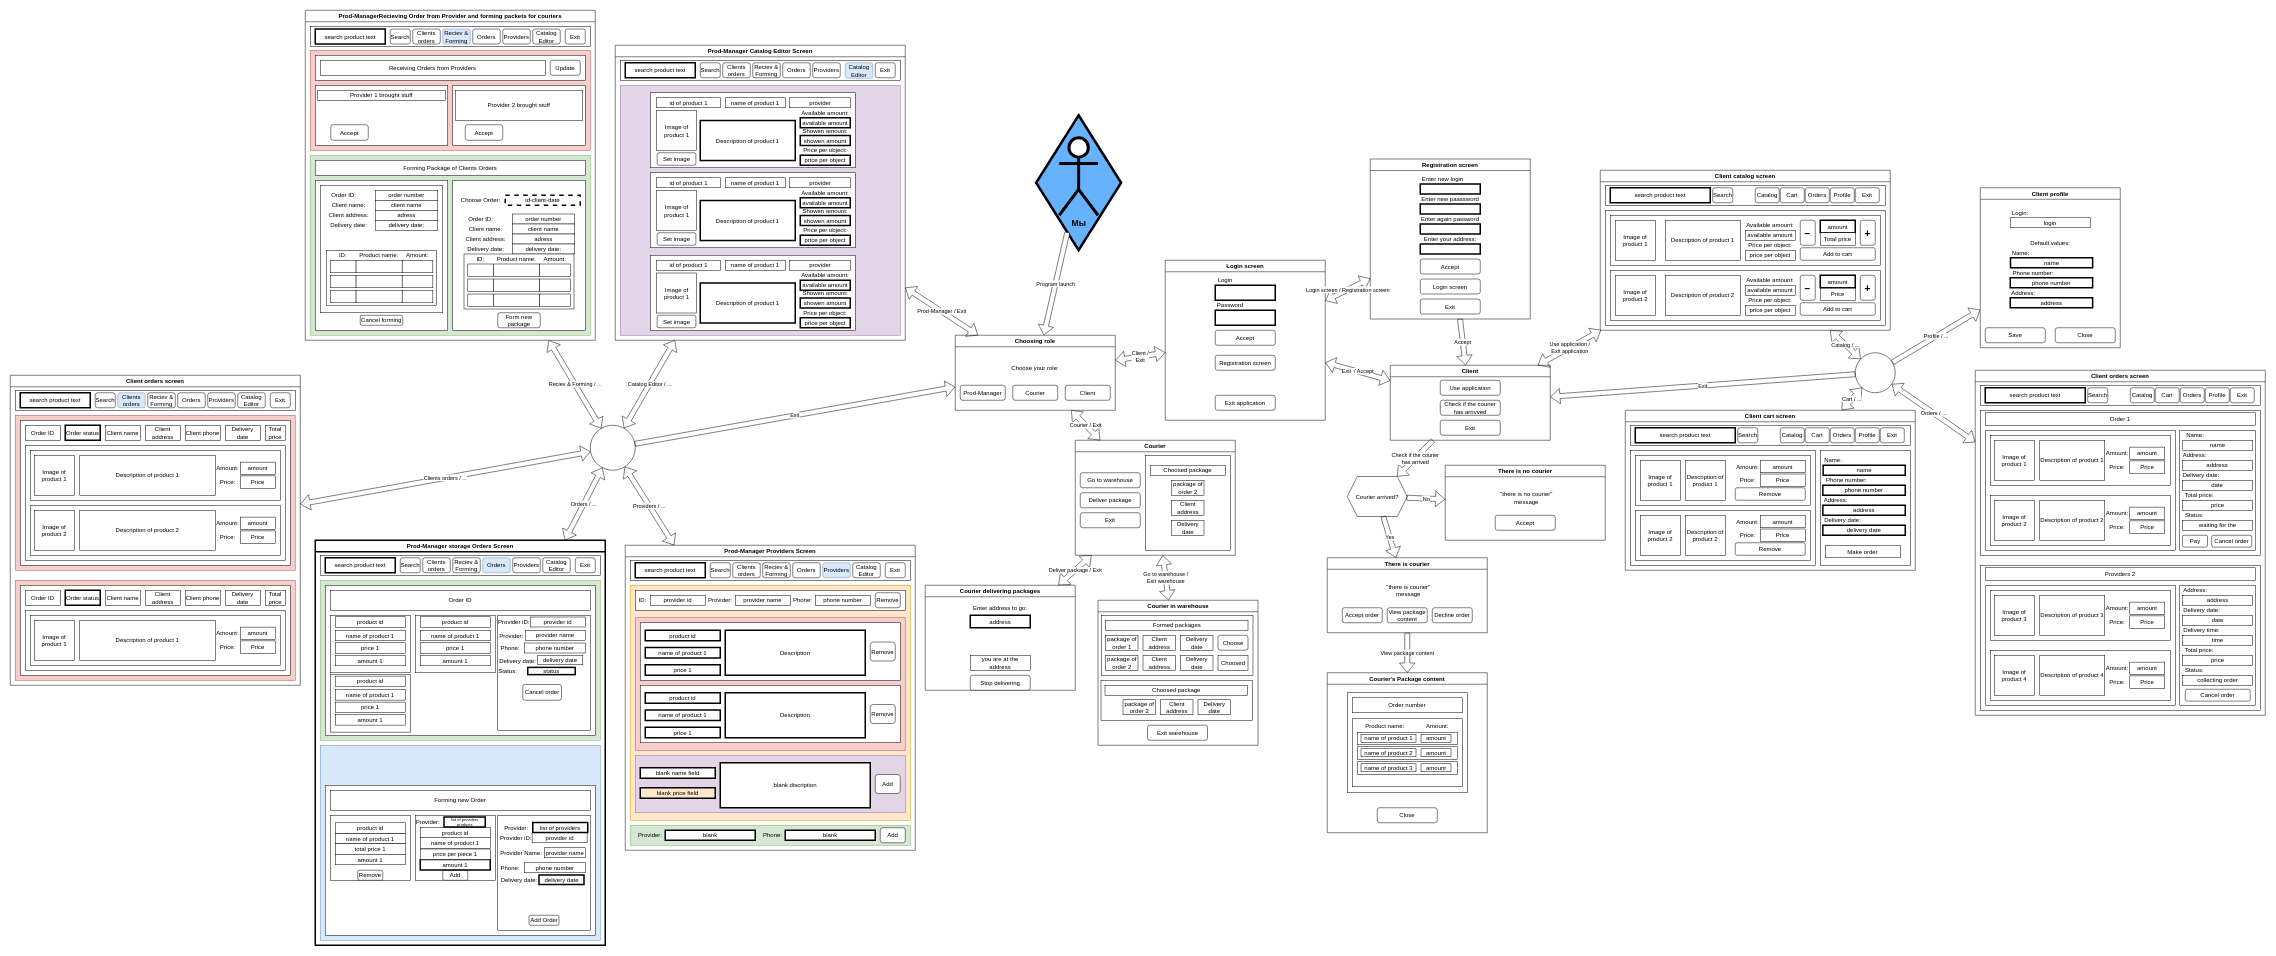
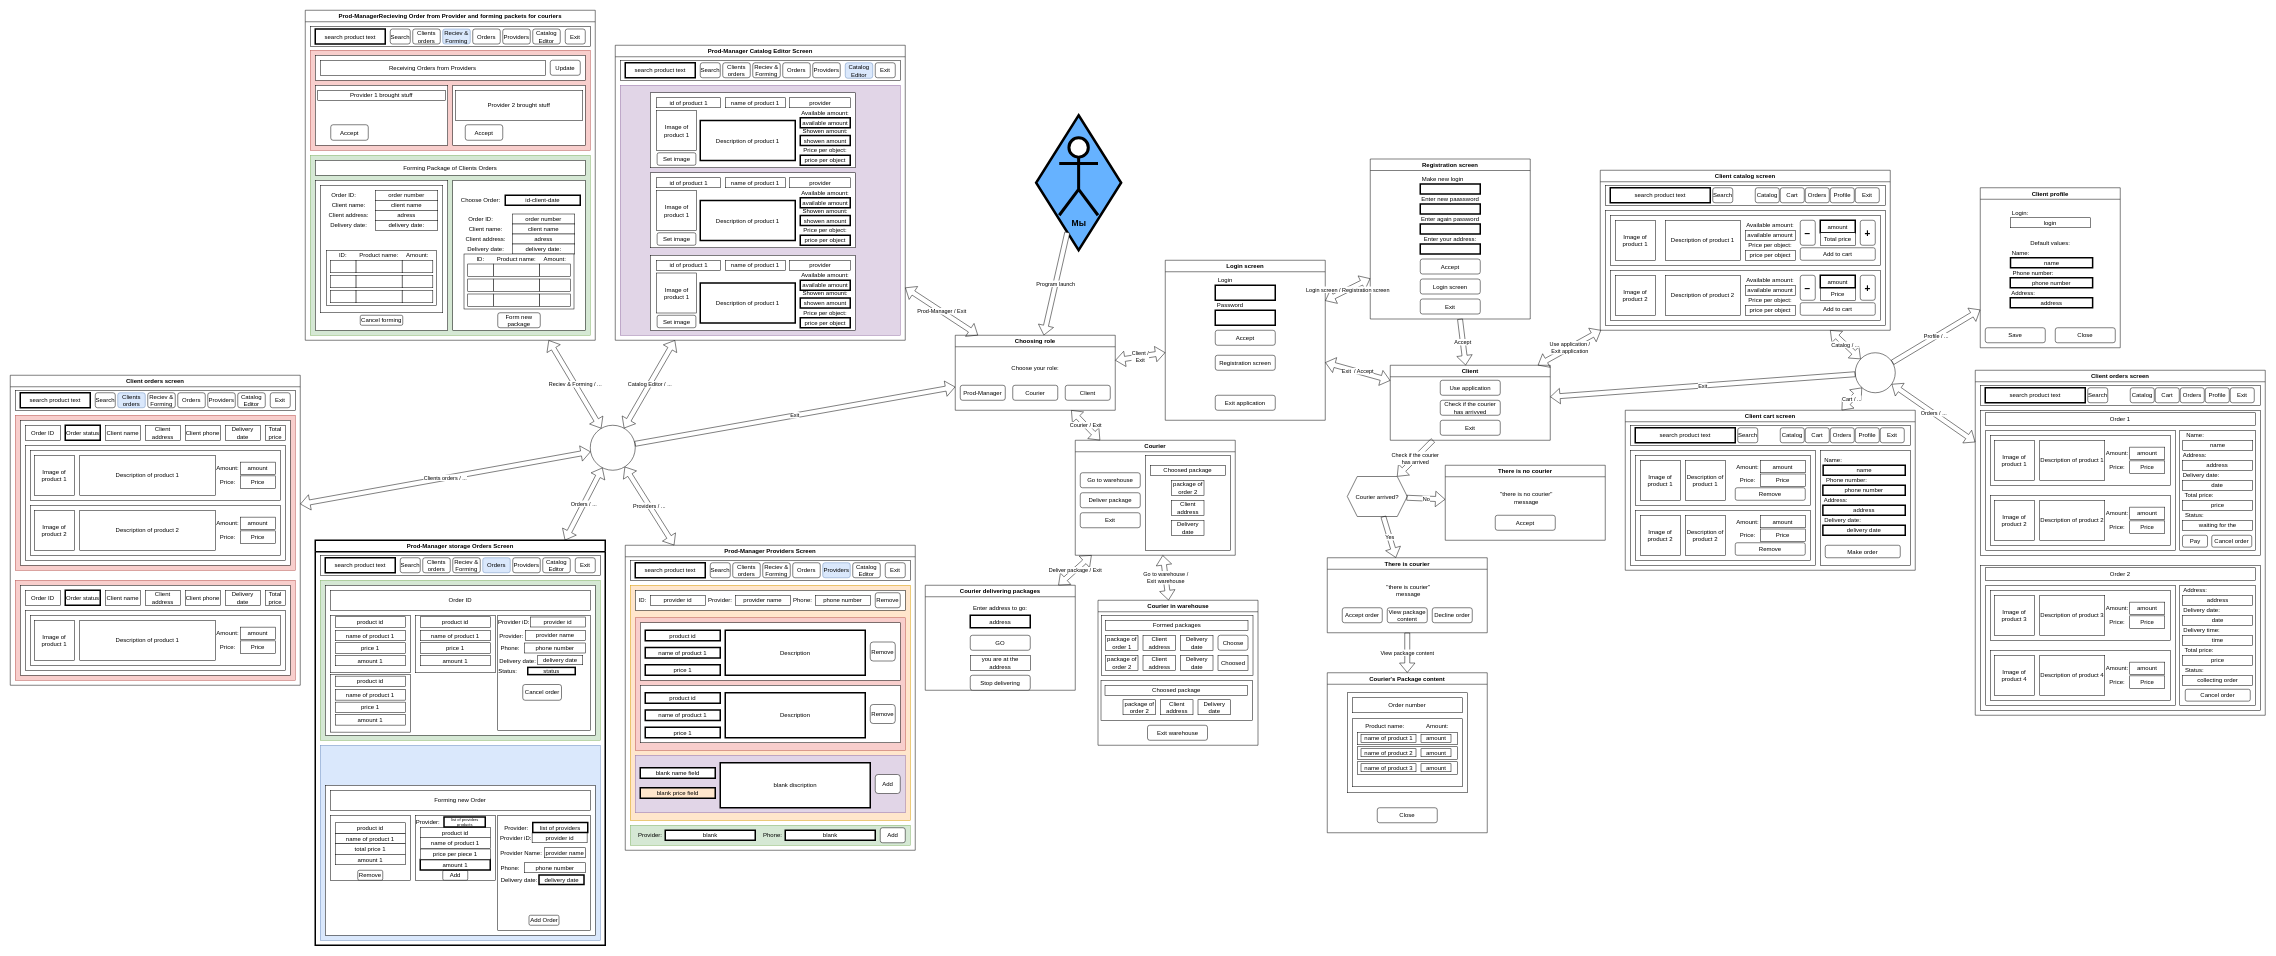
- <mxCell id="25" value="Enter new login" style="text;html=1;strokeColor=none;fillColor=none;align=center;verticalAlign=middle;whiteSpace=wrap;rounded=0;" vertex="1" parent="17"><mxGeometry x="100" y="30" width="90" height="20" as="geometry" /></mxCell>
+ <mxCell id="25" value="Make new login" style="text;html=1;strokeColor=none;fillColor=none;align=center;verticalAlign=middle;whiteSpace=wrap;rounded=0;" vertex="1" parent="17"><mxGeometry x="100" y="30" width="90" height="20" as="geometry" /></mxCell>
- <mxCell id="421" value="id-client-date" style="rounded=0;whiteSpace=wrap;html=1;strokeWidth=3;dashed=1;" vertex="1" parent="368"><mxGeometry x="400" y="370" width="150" height="20" as="geometry" /></mxCell>
+ <mxCell id="421" value="id-client-date" style="rounded=0;whiteSpace=wrap;html=1;strokeWidth=3;" vertex="1" parent="368"><mxGeometry x="400" y="370" width="150" height="20" as="geometry" /></mxCell>
- <mxCell id="148" value="Make order" style="whiteSpace=wrap;html=1;rounded=0;" vertex="1" parent="1"><mxGeometry x="3650" y="1090" width="150" height="25" as="geometry" /></mxCell>
+ <mxCell id="148" value="Make order" style="rounded=1;whiteSpace=wrap;html=1;" vertex="1" parent="1"><mxGeometry x="3650" y="1090" width="150" height="25" as="geometry" /></mxCell>
- <mxCell id="111" value="Providers 2" style="rounded=0;whiteSpace=wrap;html=1;" vertex="1" parent="79"><mxGeometry x="20" y="395" width="540" height="25" as="geometry" /></mxCell>
+ <mxCell id="111" value="Order 2" style="rounded=0;whiteSpace=wrap;html=1;" vertex="1" parent="79"><mxGeometry x="20" y="395" width="540" height="25" as="geometry" /></mxCell>
+ <mxCell id="469" value="GO" style="rounded=1;whiteSpace=wrap;html=1;" vertex="1" parent="465"><mxGeometry x="90" y="100" width="120" height="30" as="geometry" /></mxCell>
